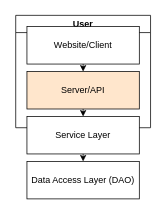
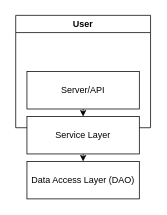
- <mxCell id="3" value="Website/Client" style="rounded=0;whiteSpace=wrap;html=1;" vertex="1" parent="2"><mxGeometry x="15" y="15" width="150" height="50" as="geometry" /></mxCell>
- <mxCell id="7" style="edgeStyle=orthogonalEdgeStyle;rounded=0;orthogonalLoop=1;jettySize=auto;html=1;exitX=0.5;exitY=1;exitDx=0;exitDy=0;exitPerimeter=0;entryX=0.5;entryY=0;entryDx=0;entryDy=0;entryPerimeter=0;" edge="1" parent="2" source="3" target="4"><mxGeometry relative="1" as="geometry" /></mxCell>
- <mxCell id="4" value="Server/API" style="rounded=0;whiteSpace=wrap;html=1;fillColor=#ffe6cc;" vertex="1" parent="2"><mxGeometry x="15" y="75" width="150" height="50" as="geometry" /></mxCell>
+ <mxCell id="4" value="Server/API" style="rounded=0;whiteSpace=wrap;html=1;" vertex="1" parent="2"><mxGeometry x="15" y="75" width="150" height="50" as="geometry" /></mxCell>
